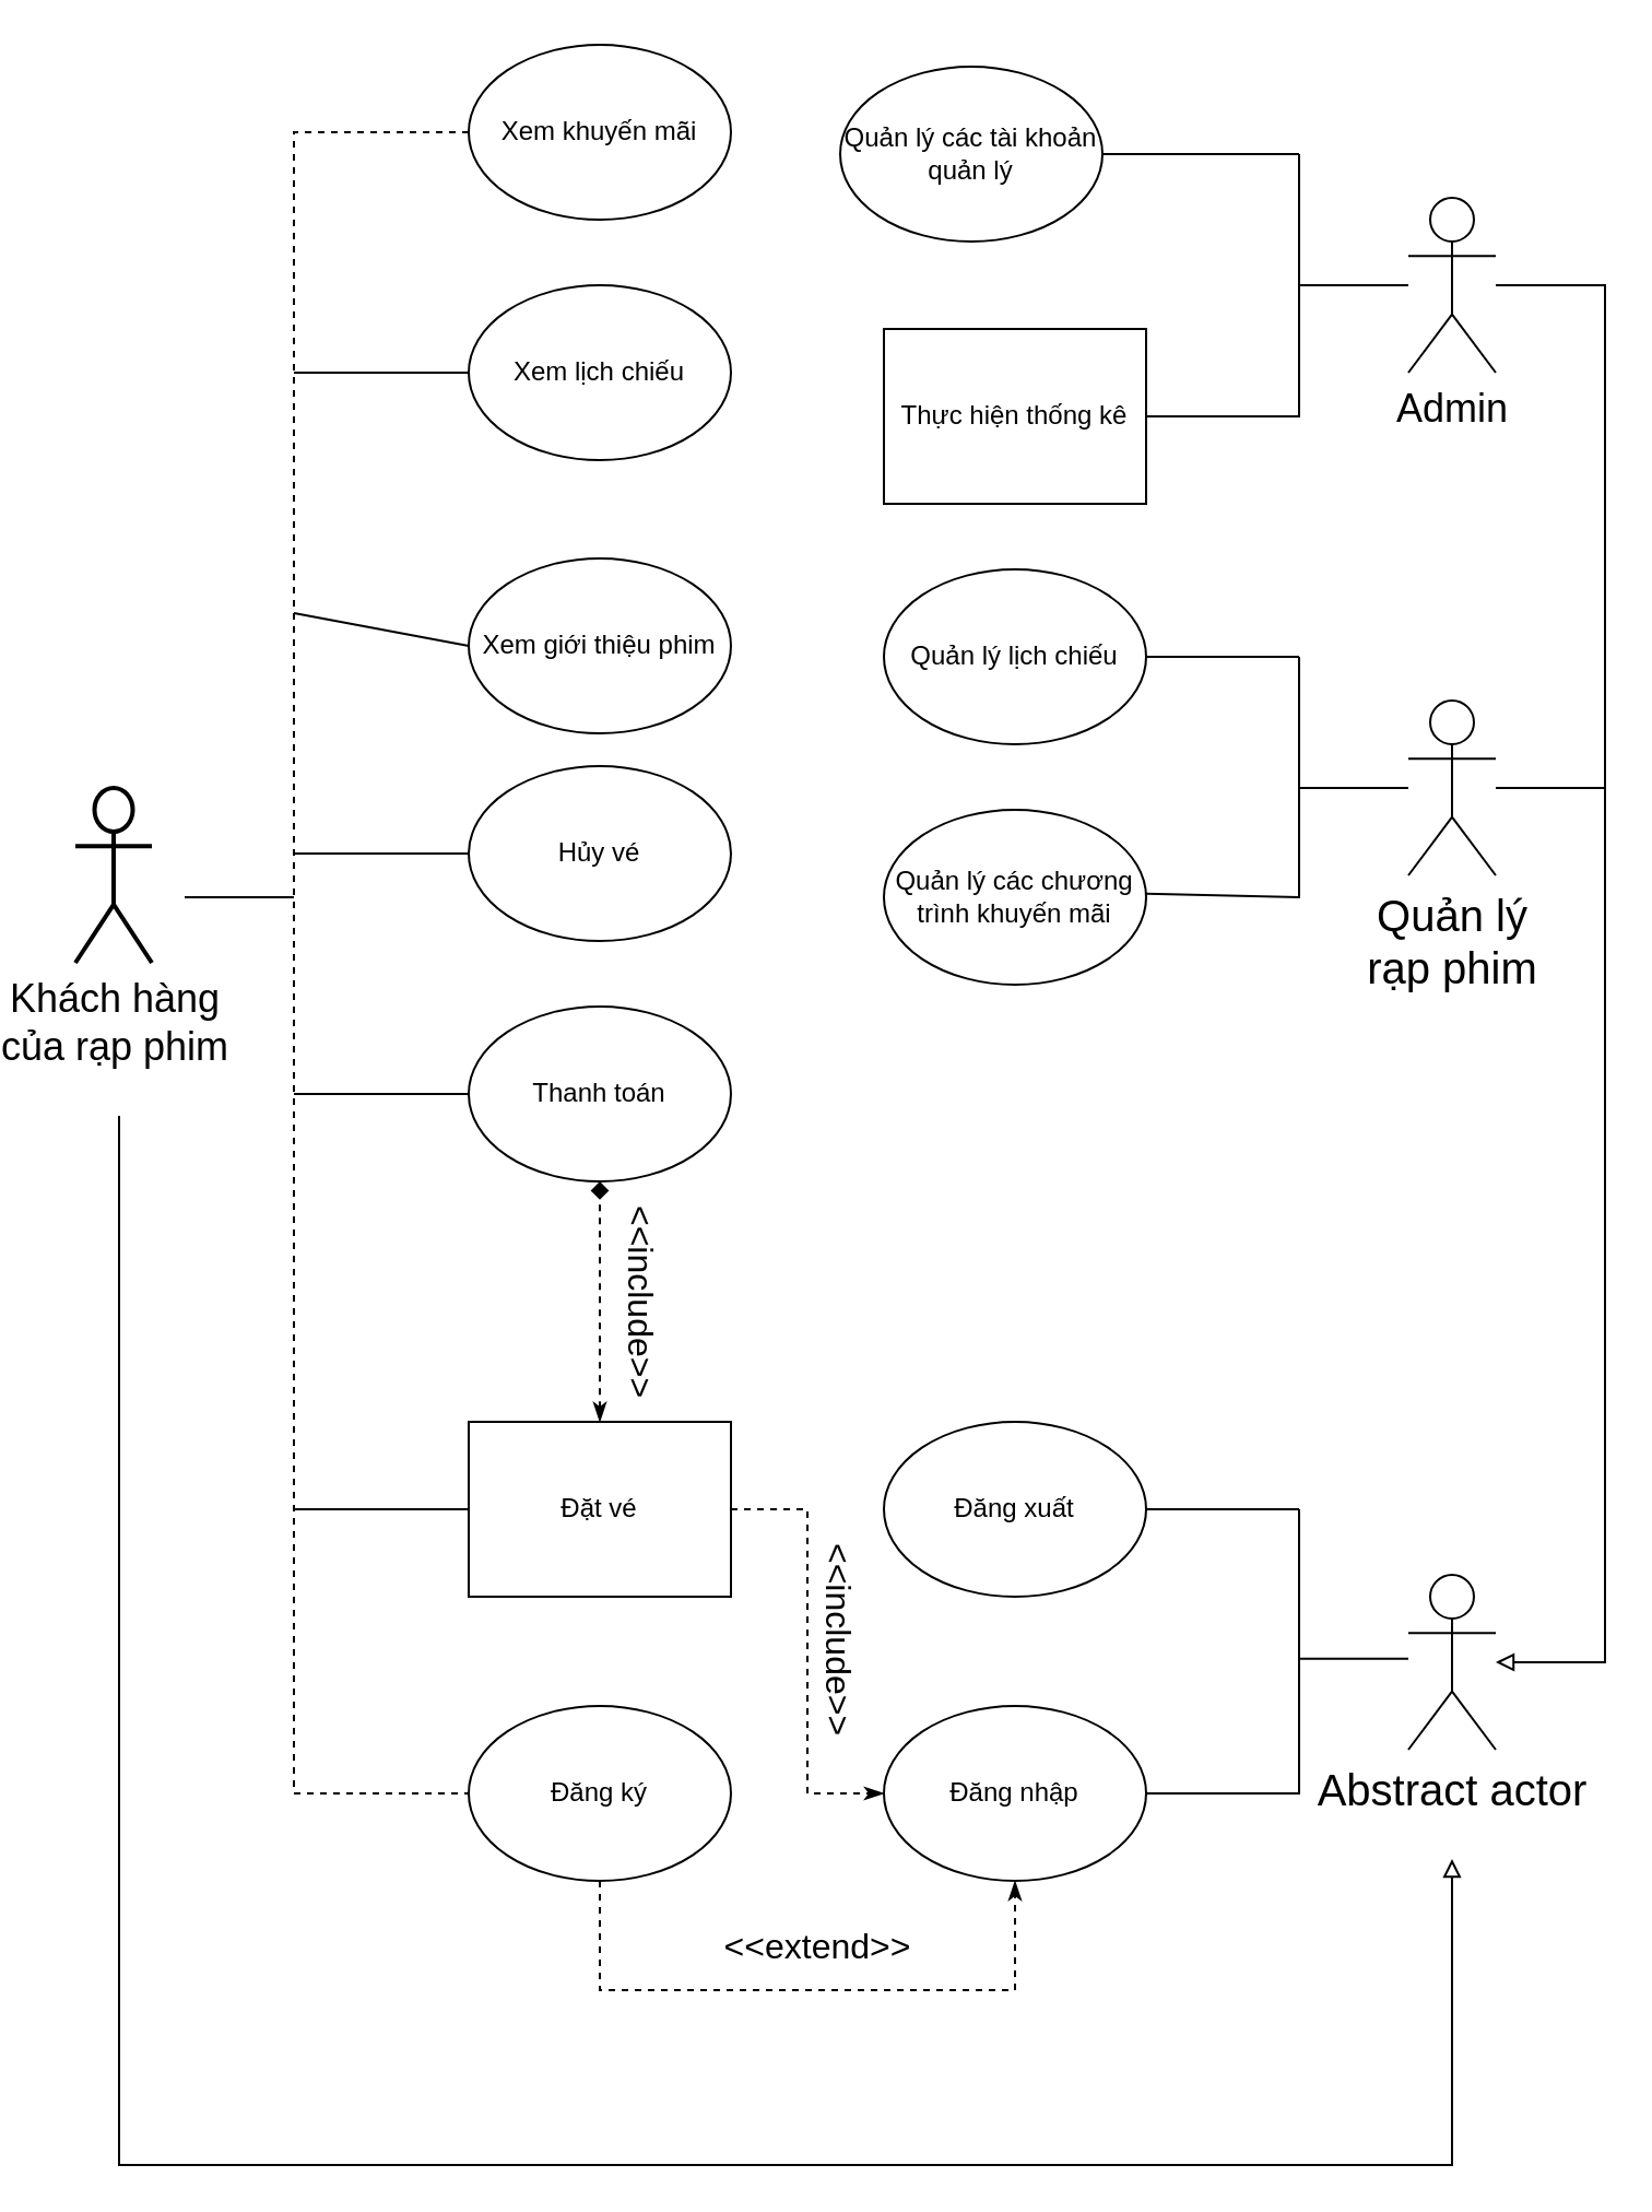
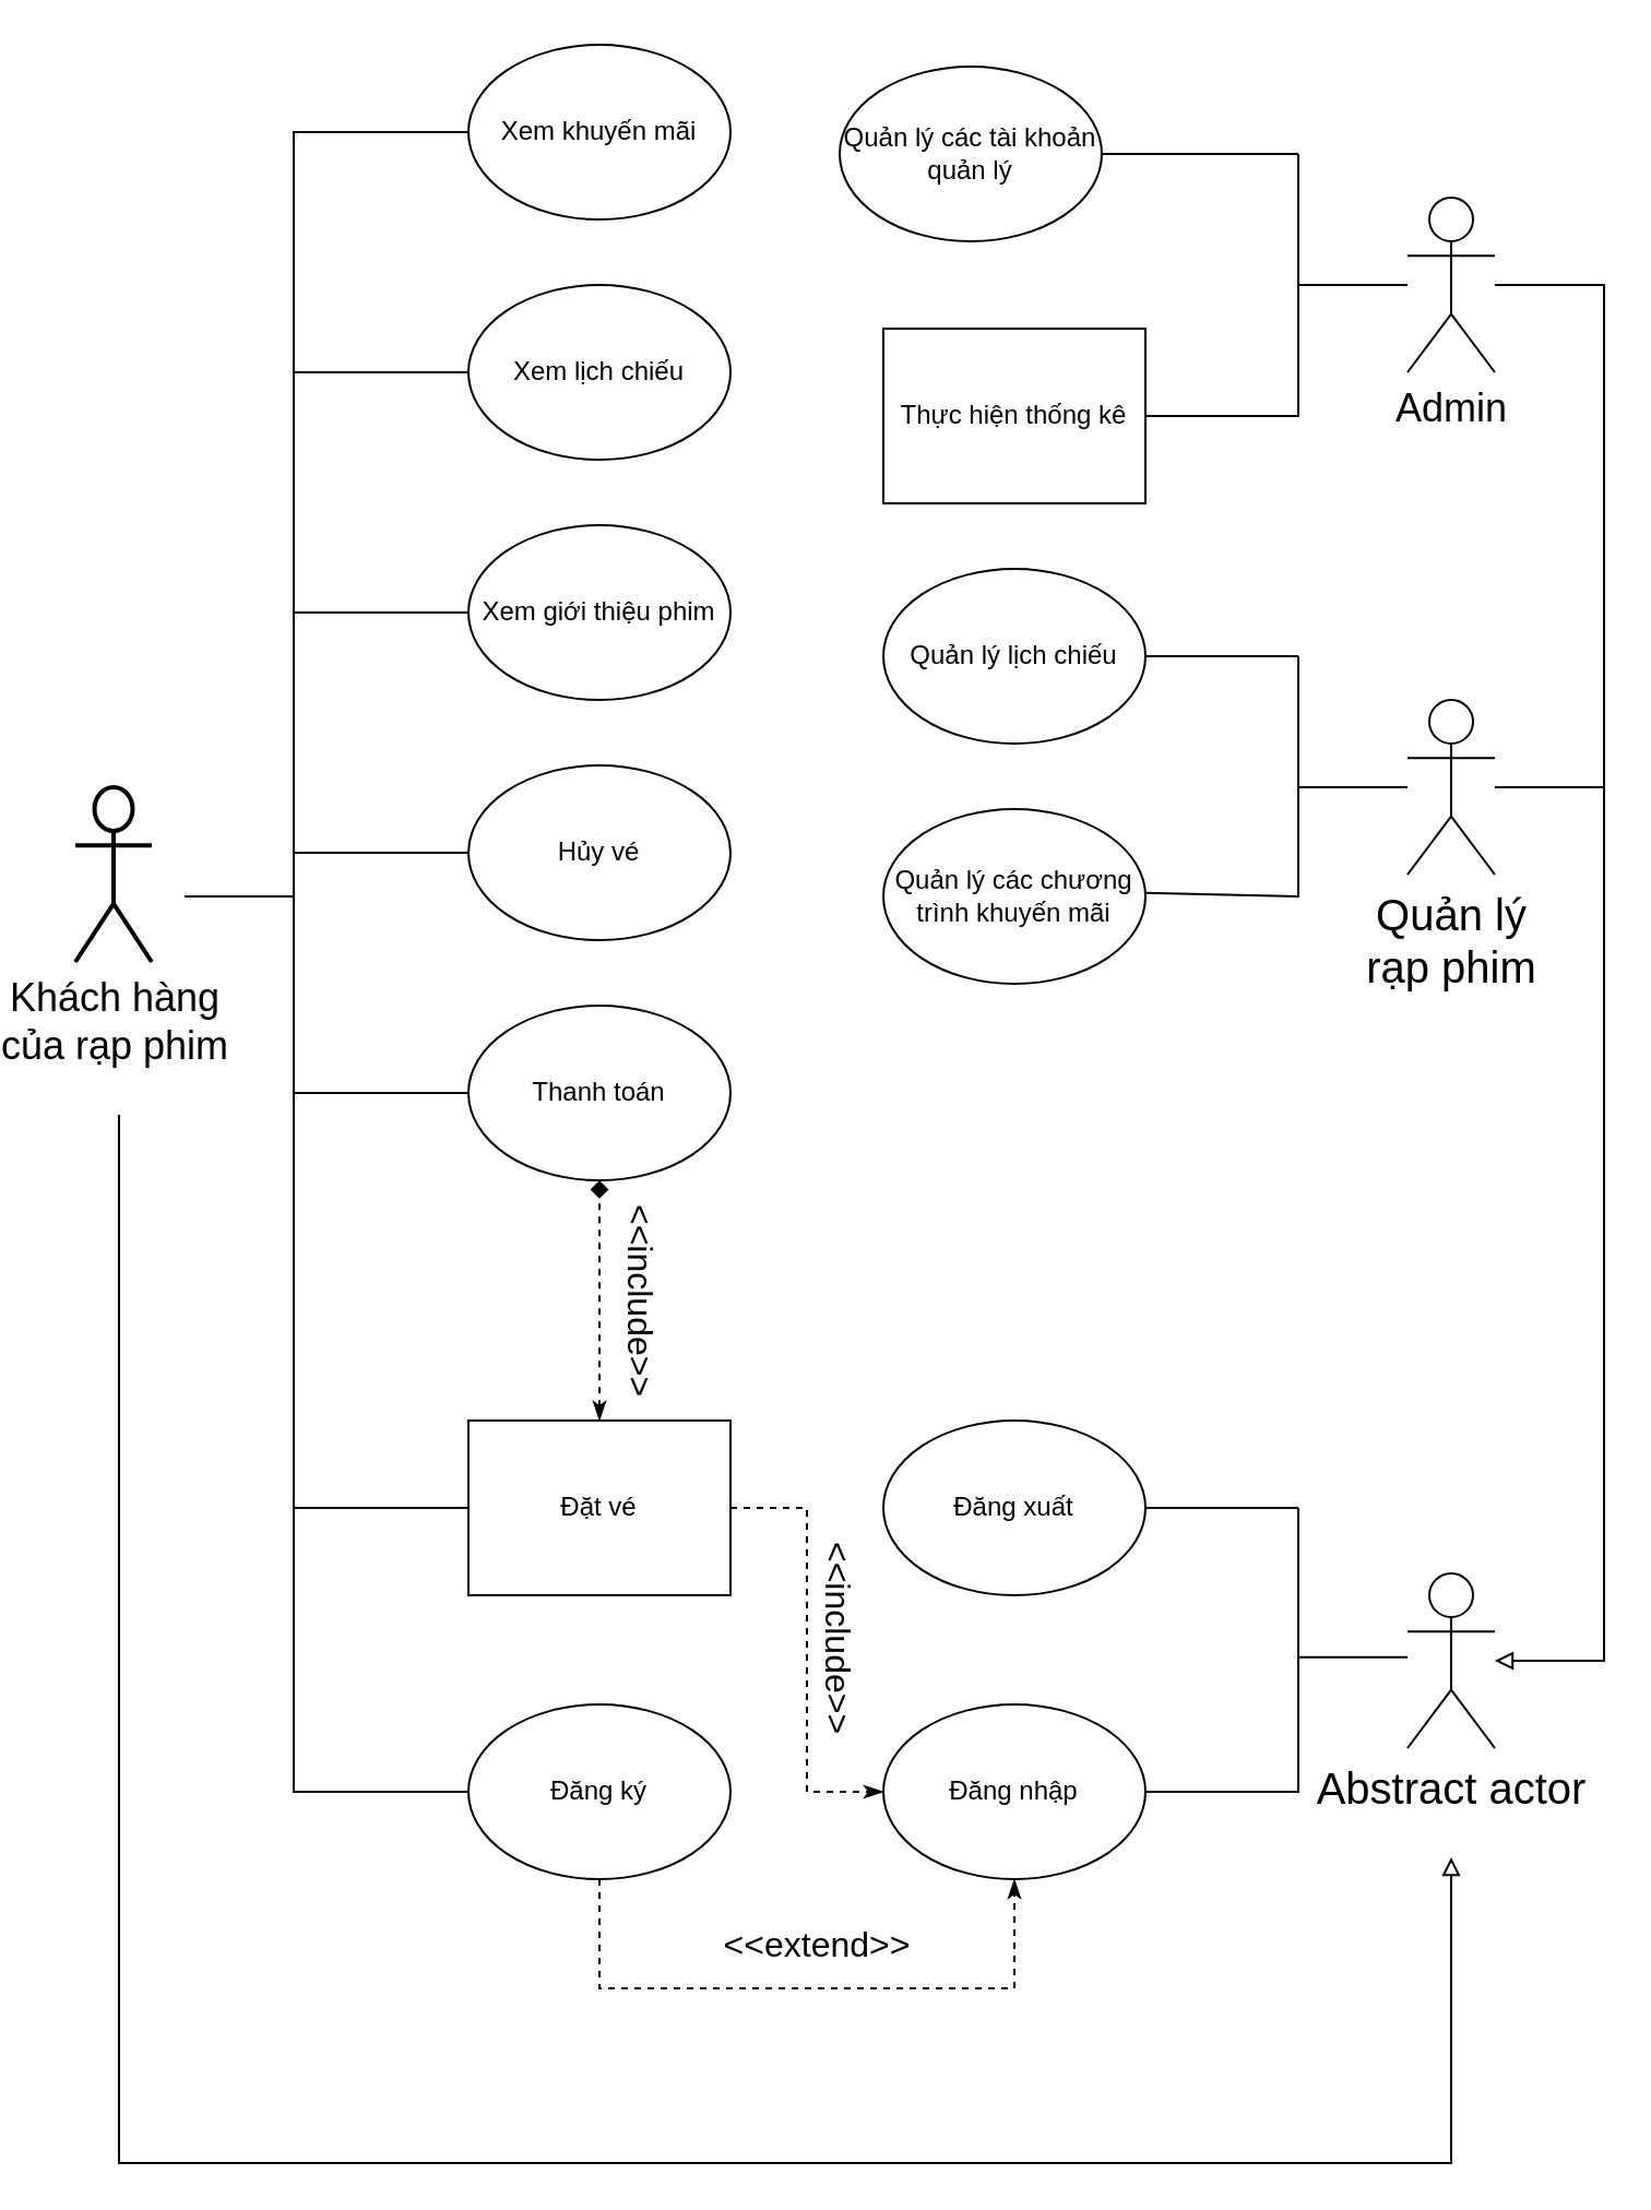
- <mxCell id="10" value="Xem giới thiệu phim" style="ellipse;whiteSpace=wrap;html=1;" parent="1" vertex="1"><mxGeometry x="200" y="255" width="120" height="80" as="geometry" /></mxCell>
+ <mxCell id="10" value="Xem giới thiệu phim" style="ellipse;whiteSpace=wrap;html=1;" parent="1" vertex="1"><mxGeometry x="200" y="240" width="120" height="80" as="geometry" /></mxCell>
- <mxCell id="25" value="" style="endArrow=none;html=1;entryX=0;entryY=0.5;entryDx=0;entryDy=0;rounded=0;exitX=0;exitY=0.5;exitDx=0;exitDy=0;dashed=1;" parent="1" target="4" edge="1" source="11"><mxGeometry width="50" height="50" relative="1" as="geometry"><mxPoint x="120" y="60" as="sourcePoint" /><mxPoint x="332" y="990" as="targetPoint" /><Array as="points"><mxPoint x="120" y="60" /><mxPoint x="120" y="820" /></Array></mxGeometry></mxCell>
+ <mxCell id="25" value="" style="endArrow=none;html=1;entryX=0;entryY=0.5;entryDx=0;entryDy=0;rounded=0;exitX=0;exitY=0.5;exitDx=0;exitDy=0;" parent="1" target="4" edge="1" source="11"><mxGeometry width="50" height="50" relative="1" as="geometry"><mxPoint x="120" y="60" as="sourcePoint" /><mxPoint x="332" y="990" as="targetPoint" /><Array as="points"><mxPoint x="120" y="60" /><mxPoint x="120" y="820" /></Array></mxGeometry></mxCell>
